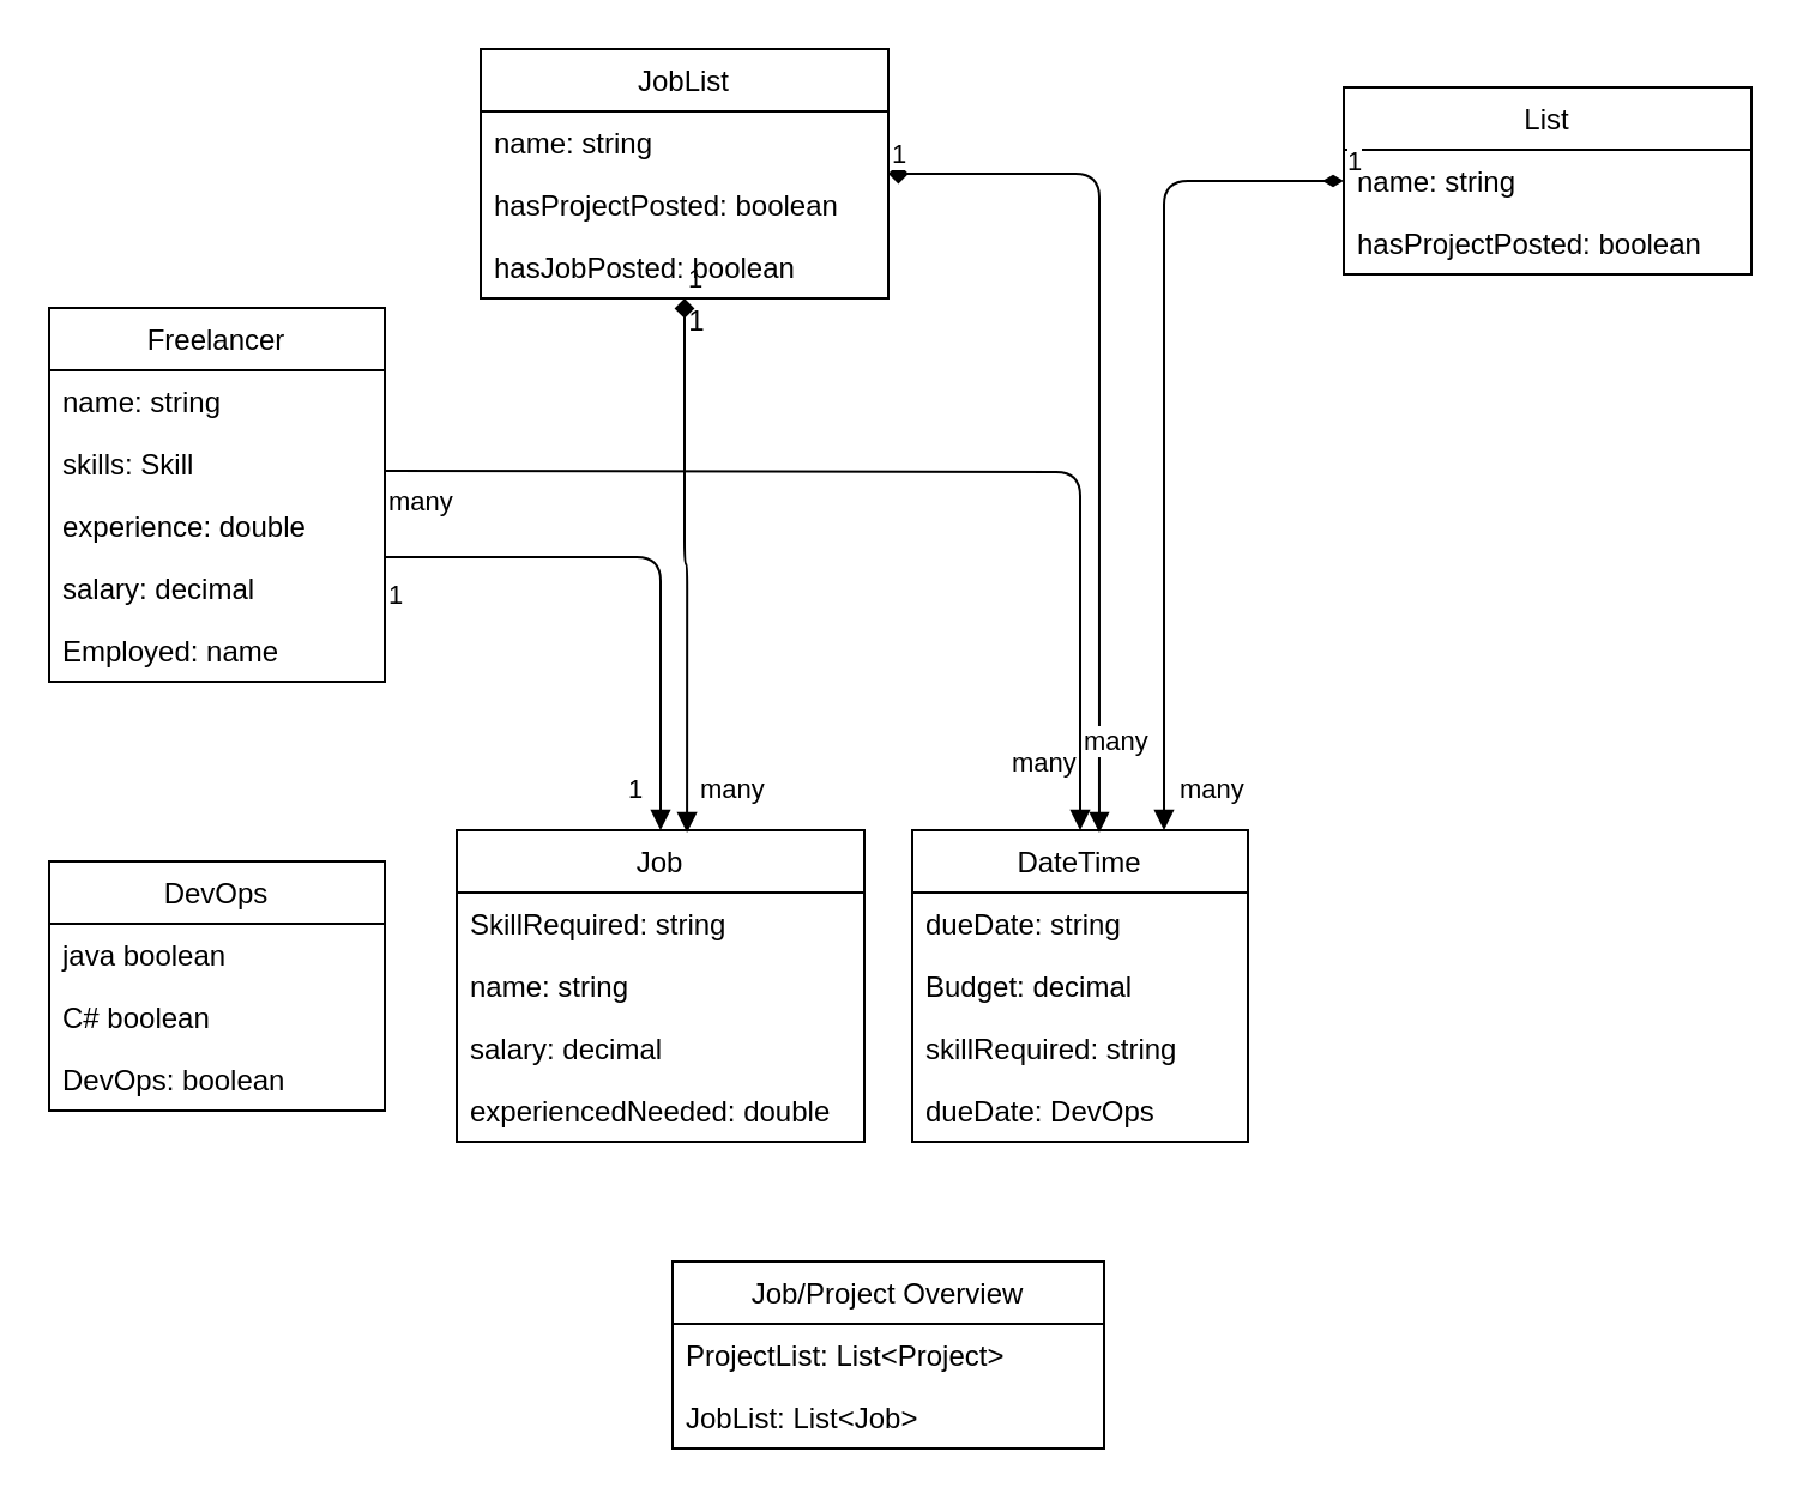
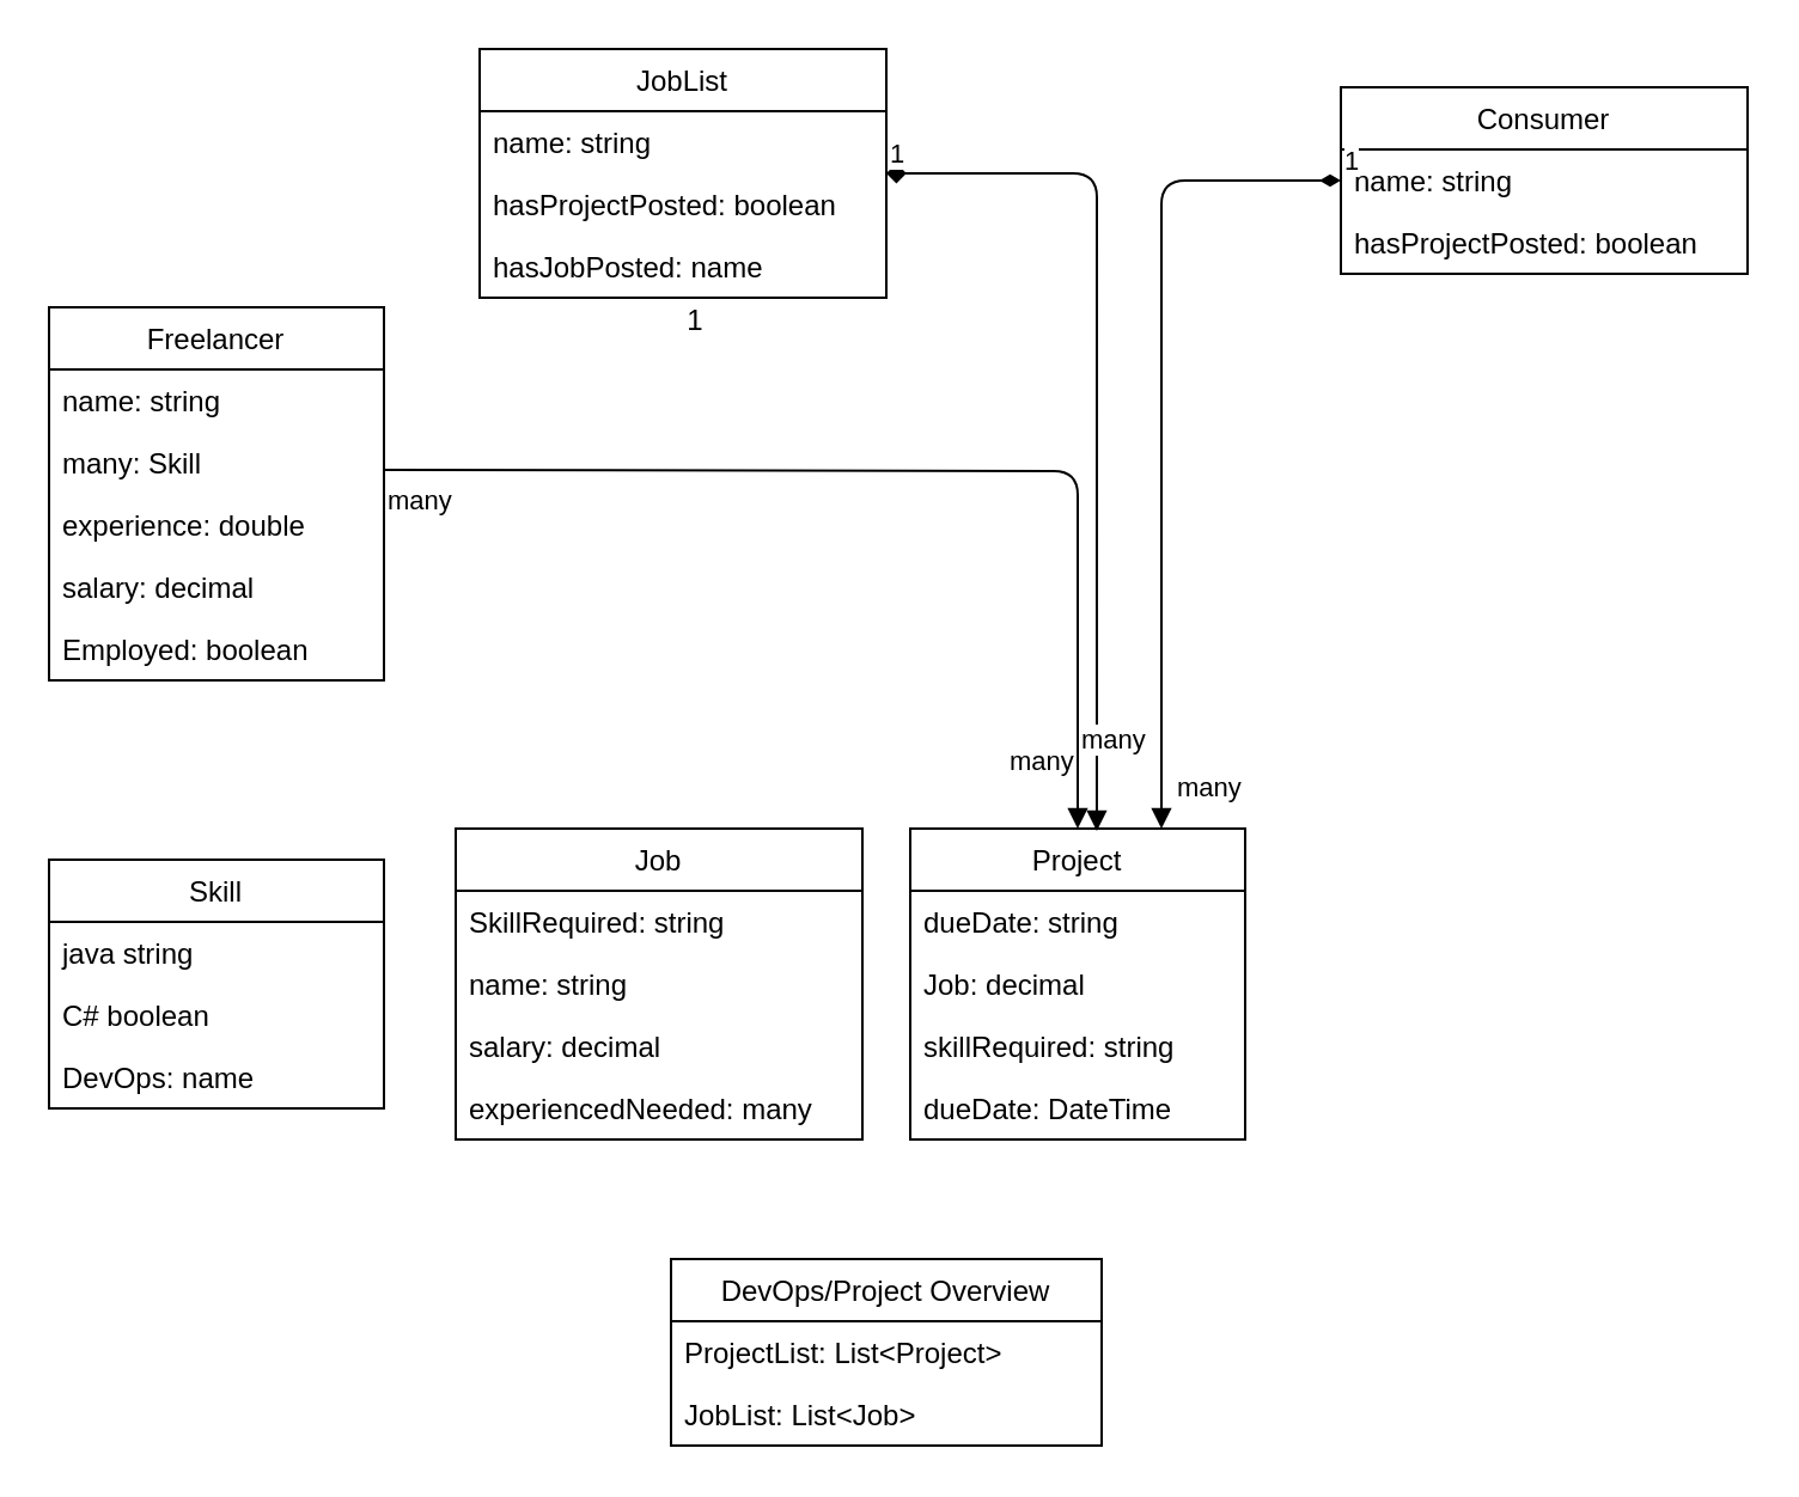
- <mxCell id="38" value="List" style="swimlane;fontStyle=0;childLayout=stackLayout;horizontal=1;startSize=26;fillColor=none;horizontalStack=0;resizeParent=1;resizeParentMax=0;resizeLast=0;collapsible=1;marginBottom=0;" vertex="1" parent="1"><mxGeometry x="560" y="36" width="170" height="78" as="geometry" /></mxCell>
+ <mxCell id="38" value="Consumer" style="swimlane;fontStyle=0;childLayout=stackLayout;horizontal=1;startSize=26;fillColor=none;horizontalStack=0;resizeParent=1;resizeParentMax=0;resizeLast=0;collapsible=1;marginBottom=0;" vertex="1" parent="1"><mxGeometry x="560" y="36" width="170" height="78" as="geometry" /></mxCell>
- <mxCell id="34" value="hasJobPosted: boolean" style="text;strokeColor=none;fillColor=none;align=left;verticalAlign=top;spacingLeft=4;spacingRight=4;overflow=hidden;rotatable=0;points=[[0,0.5],[1,0.5]];portConstraint=eastwest;" vertex="1" parent="31"><mxGeometry y="78" width="170" height="26" as="geometry" /></mxCell>
+ <mxCell id="34" value="hasJobPosted: name" style="text;strokeColor=none;fillColor=none;align=left;verticalAlign=top;spacingLeft=4;spacingRight=4;overflow=hidden;rotatable=0;points=[[0,0.5],[1,0.5]];portConstraint=eastwest;" vertex="1" parent="31"><mxGeometry y="78" width="170" height="26" as="geometry" /></mxCell>
- <mxCell id="4" value="skills: Skill&#10;" style="text;strokeColor=none;fillColor=none;align=left;verticalAlign=top;spacingLeft=4;spacingRight=4;overflow=hidden;rotatable=0;points=[[0,0.5],[1,0.5]];portConstraint=eastwest;" vertex="1" parent="2"><mxGeometry y="52" width="140" height="26" as="geometry" /></mxCell>
+ <mxCell id="4" value="many: Skill&#10;" style="text;strokeColor=none;fillColor=none;align=left;verticalAlign=top;spacingLeft=4;spacingRight=4;overflow=hidden;rotatable=0;points=[[0,0.5],[1,0.5]];portConstraint=eastwest;" vertex="1" parent="2"><mxGeometry y="52" width="140" height="26" as="geometry" /></mxCell>
- <mxCell id="27" value="1" style="endArrow=block;endFill=1;html=1;edgeStyle=orthogonalEdgeStyle;align=left;verticalAlign=top;exitX=1;exitY=1;exitDx=0;exitDy=0;exitPerimeter=0;" edge="1" parent="1" source="5" target="17"><mxGeometry x="0.738" y="-15" relative="1" as="geometry"><mxPoint x="240" y="346" as="sourcePoint" /><mxPoint x="400" y="346" as="targetPoint" /><Array as="points"><mxPoint x="275" y="232" /></Array><mxPoint as="offset" /></mxGeometry></mxCell>
- <mxCell id="28" value="1" style="edgeLabel;resizable=0;html=1;align=left;verticalAlign=bottom;" connectable="0" vertex="1" parent="27"><mxGeometry x="-1" relative="1" as="geometry"><mxPoint y="24" as="offset" /></mxGeometry></mxCell>
- <mxCell id="29" value="many" style="endArrow=block;endFill=1;html=1;edgeStyle=orthogonalEdgeStyle;align=left;verticalAlign=top;entryX=0.565;entryY=0.008;entryDx=0;entryDy=0;entryPerimeter=0;startArrow=diamond;startFill=1;" edge="1" parent="1" source="31" target="17"><mxGeometry x="0.718" y="4" relative="1" as="geometry"><mxPoint x="240" y="346" as="sourcePoint" /><mxPoint x="400" y="346" as="targetPoint" /><mxPoint as="offset" /></mxGeometry></mxCell>
- <mxCell id="30" value="1" style="edgeLabel;resizable=0;html=1;align=left;verticalAlign=bottom;" connectable="0" vertex="1" parent="29"><mxGeometry x="-1" relative="1" as="geometry" /></mxCell>
- <mxCell id="7" value="Employed: name" style="text;strokeColor=none;fillColor=none;align=left;verticalAlign=top;spacingLeft=4;spacingRight=4;overflow=hidden;rotatable=0;points=[[0,0.5],[1,0.5]];portConstraint=eastwest;" vertex="1" parent="2"><mxGeometry y="130" width="140" height="26" as="geometry" /></mxCell>
+ <mxCell id="7" value="Employed: boolean" style="text;strokeColor=none;fillColor=none;align=left;verticalAlign=top;spacingLeft=4;spacingRight=4;overflow=hidden;rotatable=0;points=[[0,0.5],[1,0.5]];portConstraint=eastwest;" vertex="1" parent="2"><mxGeometry y="130" width="140" height="26" as="geometry" /></mxCell>
- <mxCell id="22" value="DateTime" style="swimlane;fontStyle=0;childLayout=stackLayout;horizontal=1;startSize=26;fillColor=none;horizontalStack=0;resizeParent=1;resizeParentMax=0;resizeLast=0;collapsible=1;marginBottom=0;" vertex="1" parent="1"><mxGeometry x="380" y="346" width="140" height="130" as="geometry" /></mxCell>
+ <mxCell id="22" value="Project" style="swimlane;fontStyle=0;childLayout=stackLayout;horizontal=1;startSize=26;fillColor=none;horizontalStack=0;resizeParent=1;resizeParentMax=0;resizeLast=0;collapsible=1;marginBottom=0;" vertex="1" parent="1"><mxGeometry x="380" y="346" width="140" height="130" as="geometry" /></mxCell>
- <mxCell id="8" value="DevOps" style="swimlane;fontStyle=0;childLayout=stackLayout;horizontal=1;startSize=26;fillColor=none;horizontalStack=0;resizeParent=1;resizeParentMax=0;resizeLast=0;collapsible=1;marginBottom=0;" vertex="1" parent="1"><mxGeometry x="20" y="359" width="140" height="104" as="geometry" /></mxCell>
+ <mxCell id="8" value="Skill" style="swimlane;fontStyle=0;childLayout=stackLayout;horizontal=1;startSize=26;fillColor=none;horizontalStack=0;resizeParent=1;resizeParentMax=0;resizeLast=0;collapsible=1;marginBottom=0;" vertex="1" parent="1"><mxGeometry x="20" y="359" width="140" height="104" as="geometry" /></mxCell>
- <mxCell id="9" value="java boolean" style="text;strokeColor=none;fillColor=none;align=left;verticalAlign=top;spacingLeft=4;spacingRight=4;overflow=hidden;rotatable=0;points=[[0,0.5],[1,0.5]];portConstraint=eastwest;" vertex="1" parent="8"><mxGeometry y="26" width="140" height="26" as="geometry" /></mxCell>
+ <mxCell id="9" value="java string" style="text;strokeColor=none;fillColor=none;align=left;verticalAlign=top;spacingLeft=4;spacingRight=4;overflow=hidden;rotatable=0;points=[[0,0.5],[1,0.5]];portConstraint=eastwest;" vertex="1" parent="8"><mxGeometry y="26" width="140" height="26" as="geometry" /></mxCell>
- <mxCell id="24" value="Budget: decimal" style="text;strokeColor=none;fillColor=none;align=left;verticalAlign=top;spacingLeft=4;spacingRight=4;overflow=hidden;rotatable=0;points=[[0,0.5],[1,0.5]];portConstraint=eastwest;" vertex="1" parent="22"><mxGeometry y="52" width="140" height="26" as="geometry" /></mxCell>
+ <mxCell id="24" value="Job: decimal" style="text;strokeColor=none;fillColor=none;align=left;verticalAlign=top;spacingLeft=4;spacingRight=4;overflow=hidden;rotatable=0;points=[[0,0.5],[1,0.5]];portConstraint=eastwest;" vertex="1" parent="22"><mxGeometry y="52" width="140" height="26" as="geometry" /></mxCell>
- <mxCell id="11" value="DevOps: boolean" style="text;strokeColor=none;fillColor=none;align=left;verticalAlign=top;spacingLeft=4;spacingRight=4;overflow=hidden;rotatable=0;points=[[0,0.5],[1,0.5]];portConstraint=eastwest;" vertex="1" parent="8"><mxGeometry y="78" width="140" height="26" as="geometry" /></mxCell>
+ <mxCell id="11" value="DevOps: name" style="text;strokeColor=none;fillColor=none;align=left;verticalAlign=top;spacingLeft=4;spacingRight=4;overflow=hidden;rotatable=0;points=[[0,0.5],[1,0.5]];portConstraint=eastwest;" vertex="1" parent="8"><mxGeometry y="78" width="140" height="26" as="geometry" /></mxCell>
- <mxCell id="21" value="experiencedNeeded: double" style="text;strokeColor=none;fillColor=none;align=left;verticalAlign=top;spacingLeft=4;spacingRight=4;overflow=hidden;rotatable=0;points=[[0,0.5],[1,0.5]];portConstraint=eastwest;" vertex="1" parent="17"><mxGeometry y="104" width="170" height="26" as="geometry" /></mxCell>
+ <mxCell id="21" value="experiencedNeeded: many" style="text;strokeColor=none;fillColor=none;align=left;verticalAlign=top;spacingLeft=4;spacingRight=4;overflow=hidden;rotatable=0;points=[[0,0.5],[1,0.5]];portConstraint=eastwest;" vertex="1" parent="17"><mxGeometry y="104" width="170" height="26" as="geometry" /></mxCell>
- <mxCell id="26" value="dueDate: DevOps" style="text;strokeColor=none;fillColor=none;align=left;verticalAlign=top;spacingLeft=4;spacingRight=4;overflow=hidden;rotatable=0;points=[[0,0.5],[1,0.5]];portConstraint=eastwest;" vertex="1" parent="22"><mxGeometry y="104" width="140" height="26" as="geometry" /></mxCell>
+ <mxCell id="26" value="dueDate: DateTime" style="text;strokeColor=none;fillColor=none;align=left;verticalAlign=top;spacingLeft=4;spacingRight=4;overflow=hidden;rotatable=0;points=[[0,0.5],[1,0.5]];portConstraint=eastwest;" vertex="1" parent="22"><mxGeometry y="104" width="140" height="26" as="geometry" /></mxCell>
- <mxCell id="14" value="Job/Project Overview" style="swimlane;fontStyle=0;childLayout=stackLayout;horizontal=1;startSize=26;fillColor=none;horizontalStack=0;resizeParent=1;resizeParentMax=0;resizeLast=0;collapsible=1;marginBottom=0;" vertex="1" parent="1"><mxGeometry x="280" y="526" width="180" height="78" as="geometry" /></mxCell>
+ <mxCell id="14" value="DevOps/Project Overview" style="swimlane;fontStyle=0;childLayout=stackLayout;horizontal=1;startSize=26;fillColor=none;horizontalStack=0;resizeParent=1;resizeParentMax=0;resizeLast=0;collapsible=1;marginBottom=0;" vertex="1" parent="1"><mxGeometry x="280" y="526" width="180" height="78" as="geometry" /></mxCell>
